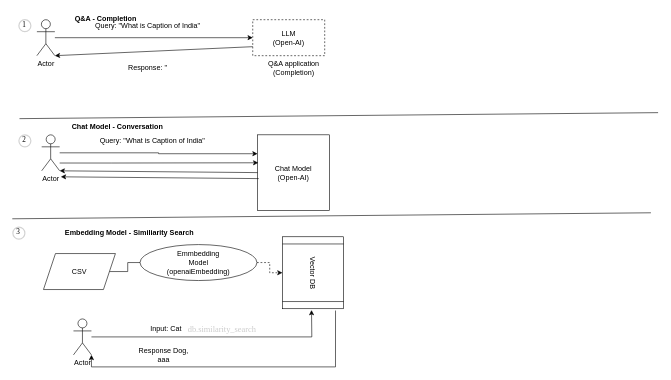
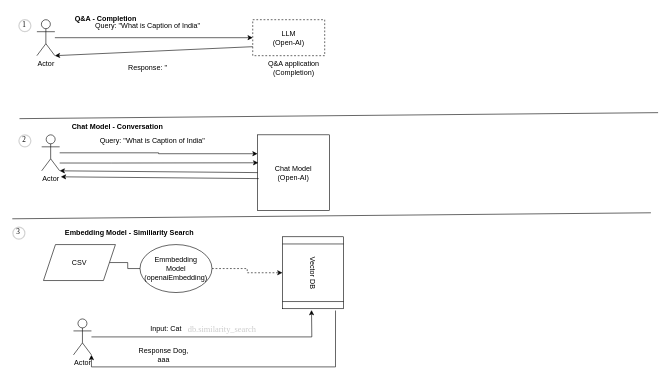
- <mxCell id="31" value="Emmbedding&lt;br&gt;Model&lt;br&gt;(openaiEmbedding)" style="ellipse;whiteSpace=wrap;html=1;" vertex="1" parent="1"><mxGeometry x="233" y="407" width="195" height="60" as="geometry" /></mxCell>
+ <mxCell id="31" value="Emmbedding&lt;br&gt;Model&lt;br&gt;(openaiEmbedding)" style="ellipse;whiteSpace=wrap;html=1;" vertex="1" parent="1"><mxGeometry x="233" y="407" width="120" height="80" as="geometry" /></mxCell>
- <mxCell id="29" value="CSV" style="shape=parallelogram;perimeter=parallelogramPerimeter;whiteSpace=wrap;html=1;fixedSize=1;" vertex="1" parent="1"><mxGeometry x="72" y="422" width="120" height="60" as="geometry" /></mxCell>
+ <mxCell id="29" value="CSV" style="shape=parallelogram;perimeter=parallelogramPerimeter;whiteSpace=wrap;html=1;fixedSize=1;" vertex="1" parent="1"><mxGeometry x="72" y="407" width="120" height="60" as="geometry" /></mxCell>
